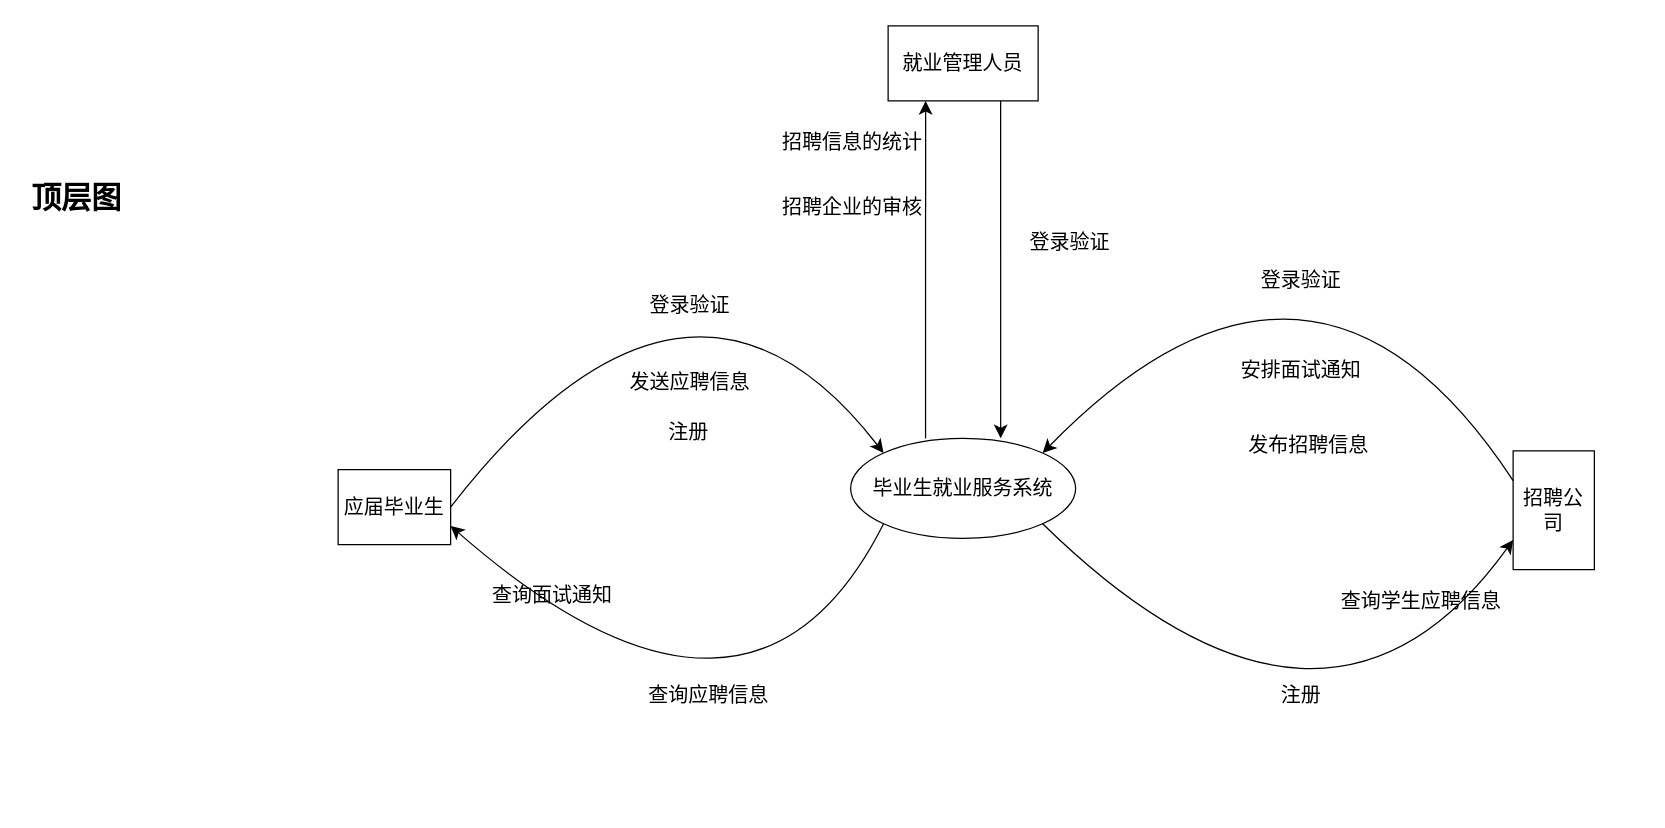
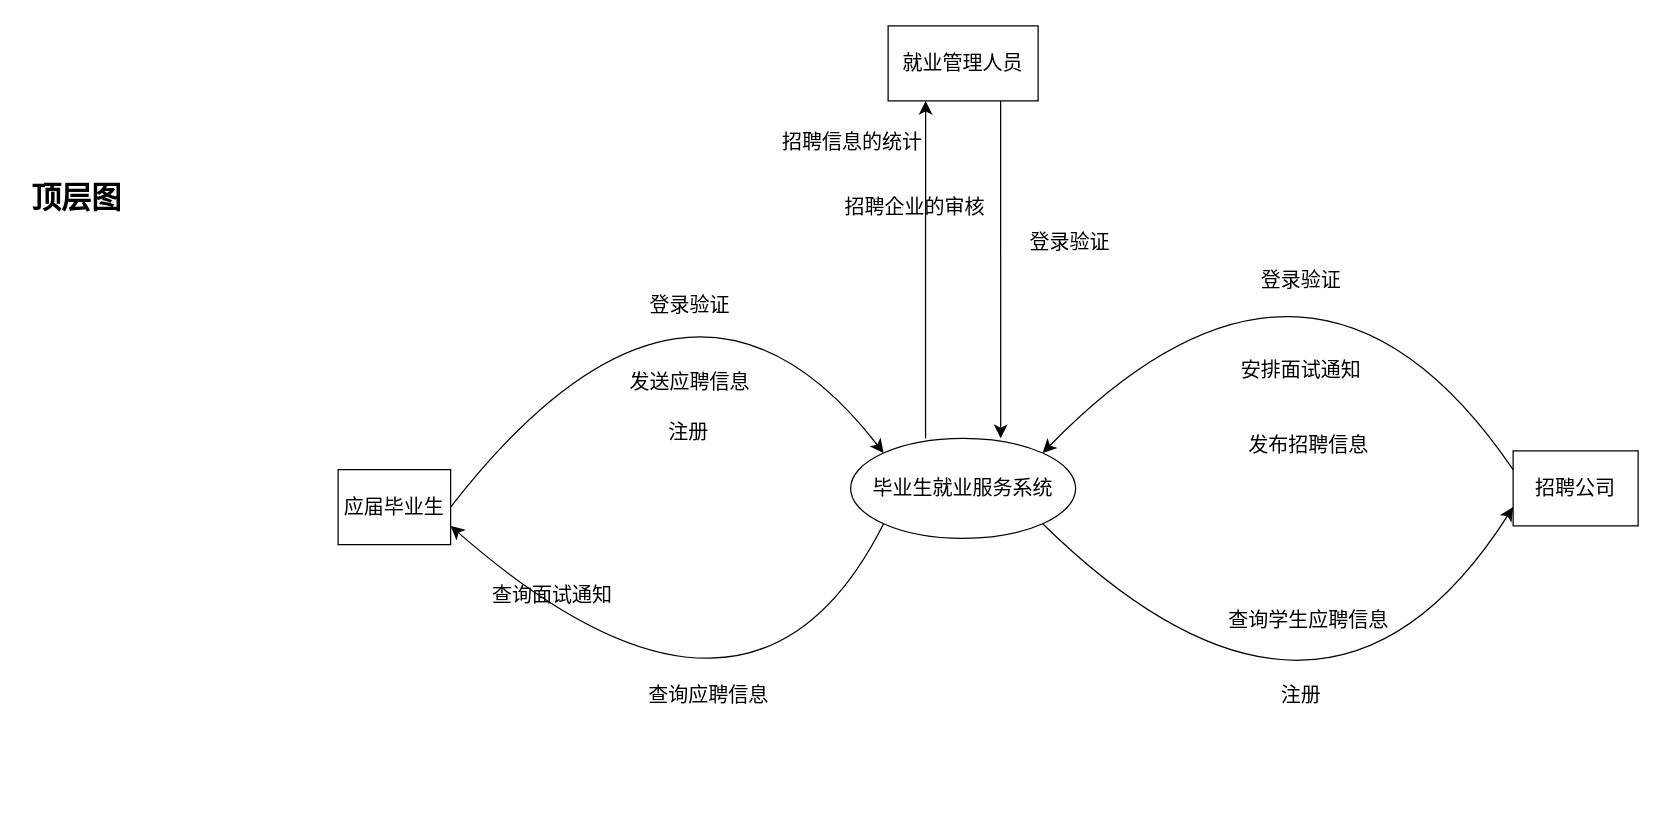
- <mxCell id="13" value="招聘企业的审核" style="text;html=1;align=center;verticalAlign=middle;resizable=0;points=[];autosize=1;strokeColor=none;fillColor=none;fontSize=16;" parent="1" vertex="1"><mxGeometry x="611" y="150" width="140" height="30" as="geometry" /></mxCell>
+ <mxCell id="13" value="招聘企业的审核" style="text;html=1;align=center;verticalAlign=middle;resizable=0;points=[];autosize=1;strokeColor=none;fillColor=none;fontSize=16;" parent="1" vertex="1"><mxGeometry x="661" y="150" width="140" height="30" as="geometry" /></mxCell>
- <mxCell id="4" value="招聘公司" style="rounded=0;whiteSpace=wrap;html=1;fontSize=16;" parent="1" vertex="1"><mxGeometry x="1210" y="360" width="65" height="95" as="geometry" /></mxCell>
+ <mxCell id="4" value="招聘公司" style="rounded=0;whiteSpace=wrap;html=1;fontSize=16;" parent="1" vertex="1"><mxGeometry x="1210" y="360" width="100" height="60" as="geometry" /></mxCell>
- <mxCell id="15" value="查询学生应聘信息" style="text;html=1;align=center;verticalAlign=middle;resizable=0;points=[];autosize=1;strokeColor=none;fillColor=none;fontSize=16;" parent="1" vertex="1"><mxGeometry x="1061" y="465" width="150" height="30" as="geometry" /></mxCell>
+ <mxCell id="15" value="查询学生应聘信息" style="text;html=1;align=center;verticalAlign=middle;resizable=0;points=[];autosize=1;strokeColor=none;fillColor=none;fontSize=16;" parent="1" vertex="1"><mxGeometry x="971" y="480" width="150" height="30" as="geometry" /></mxCell>
